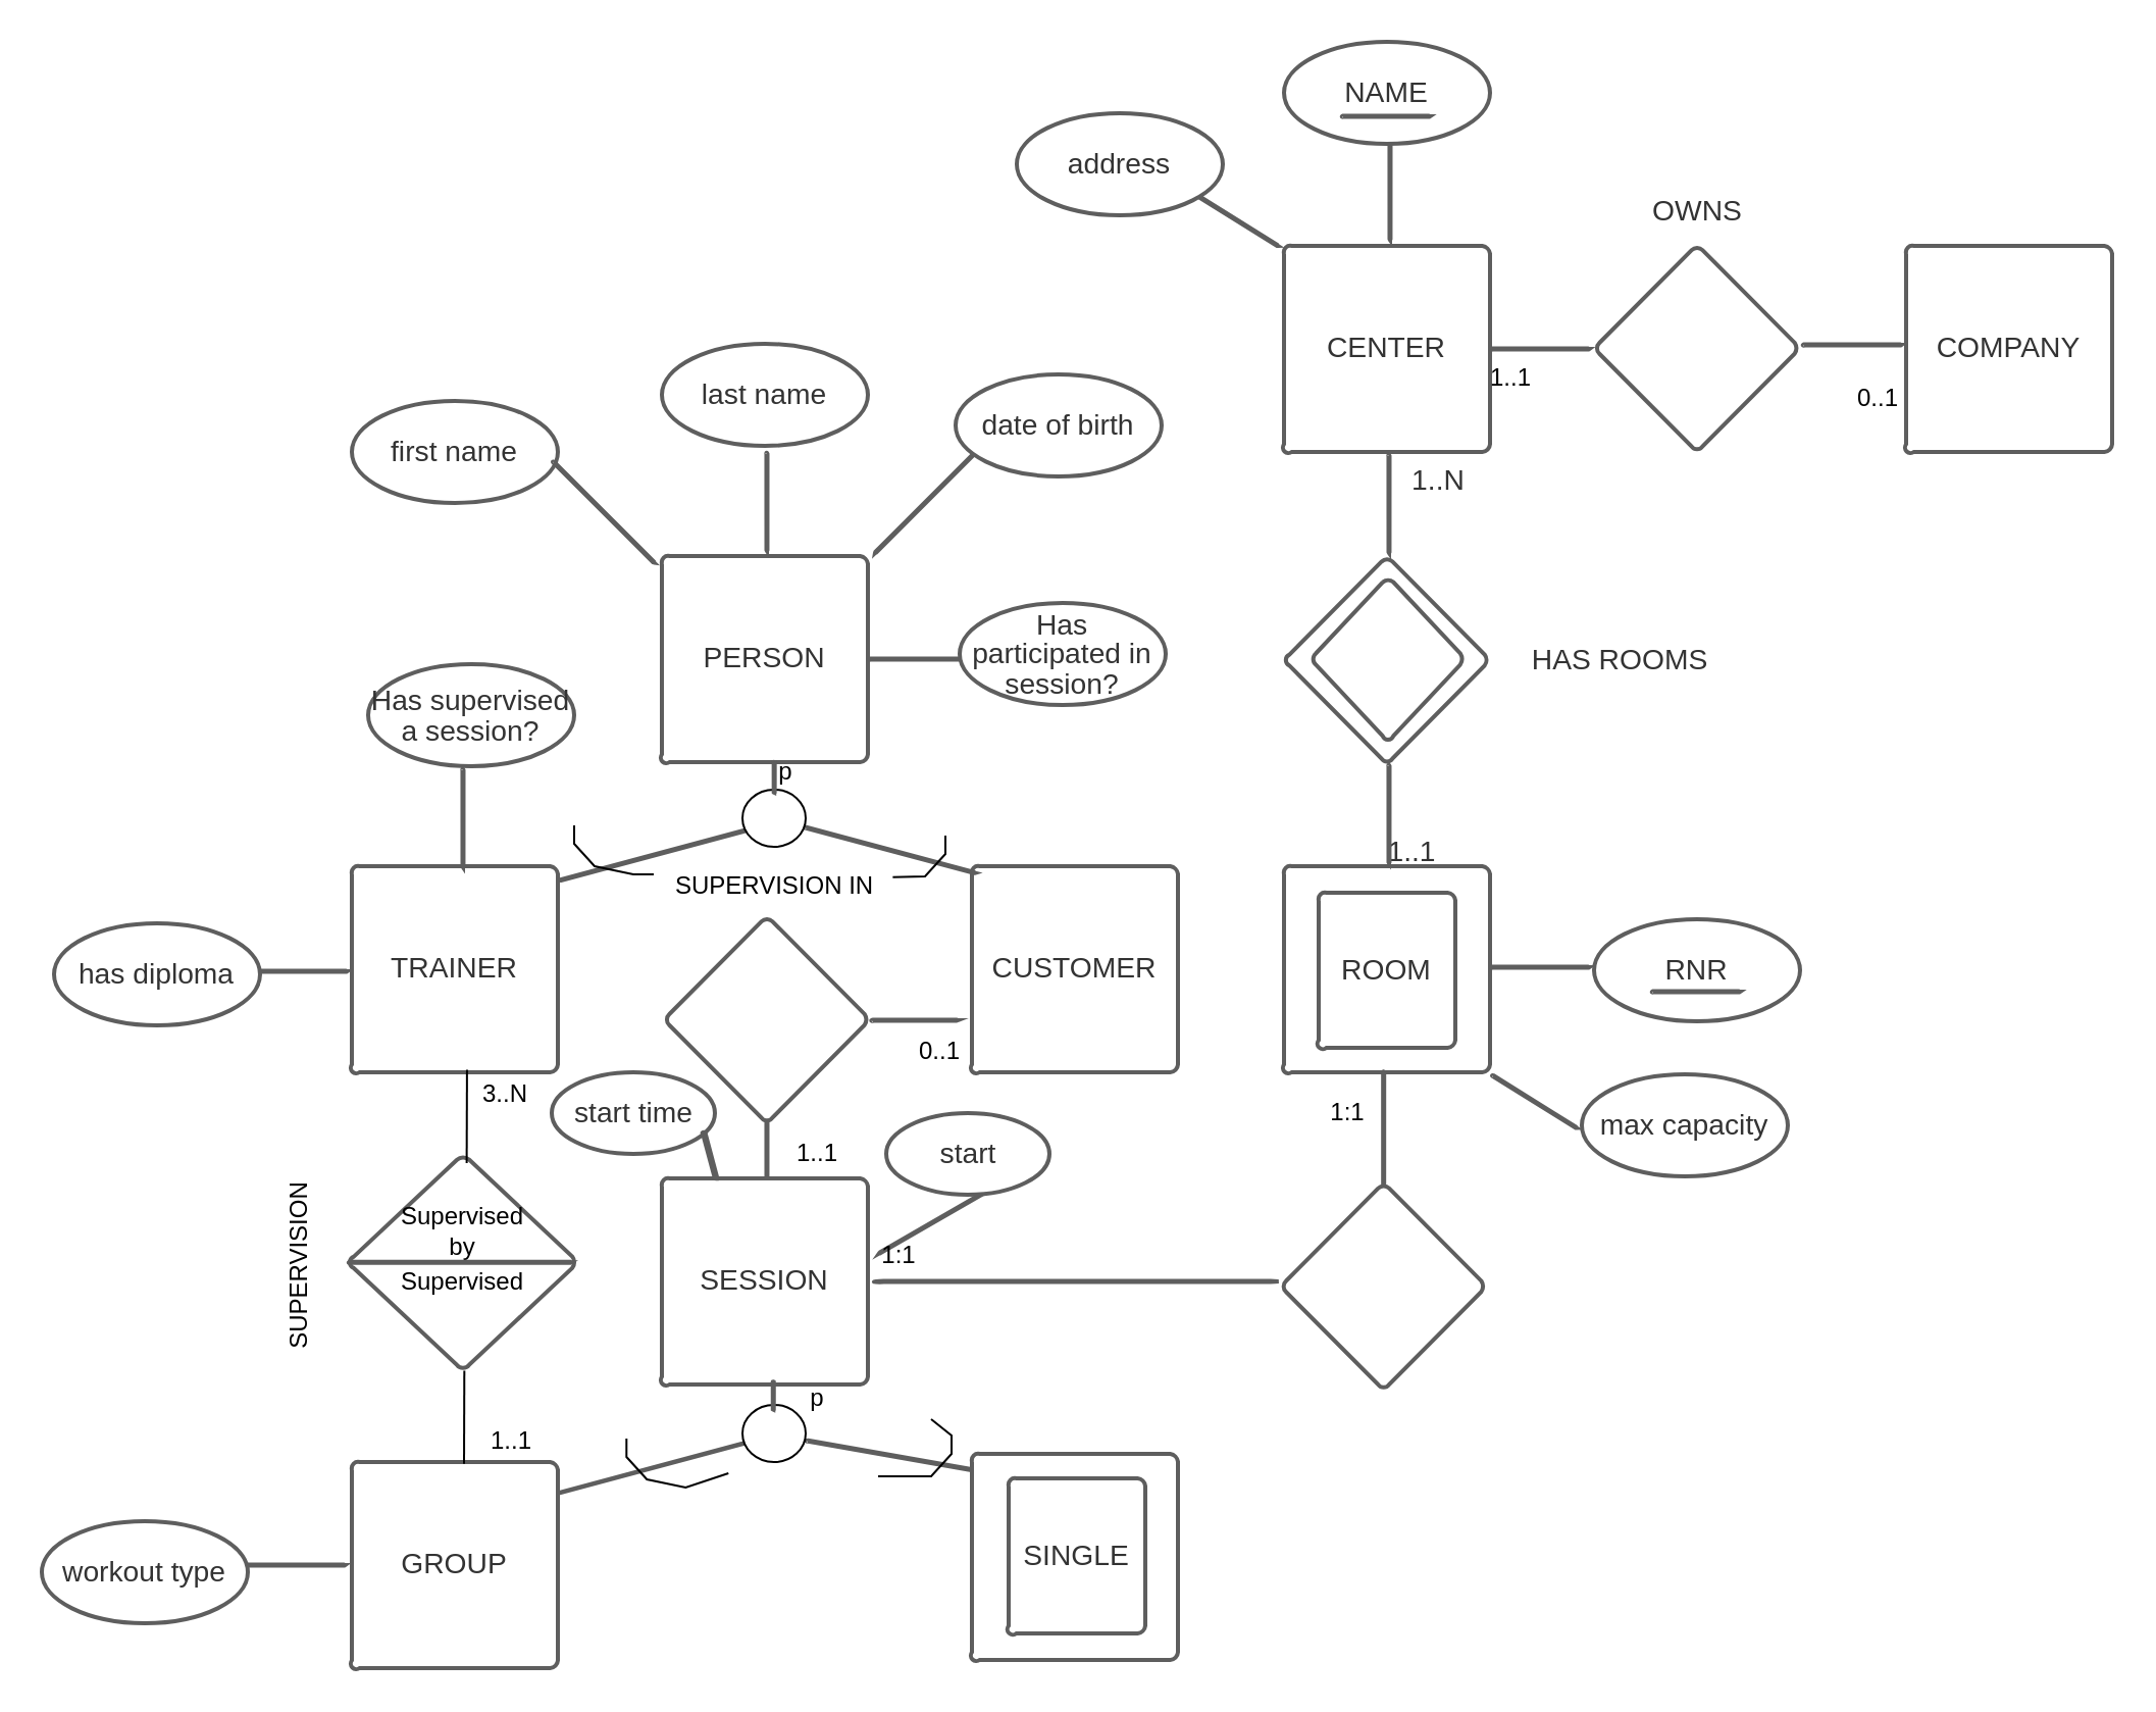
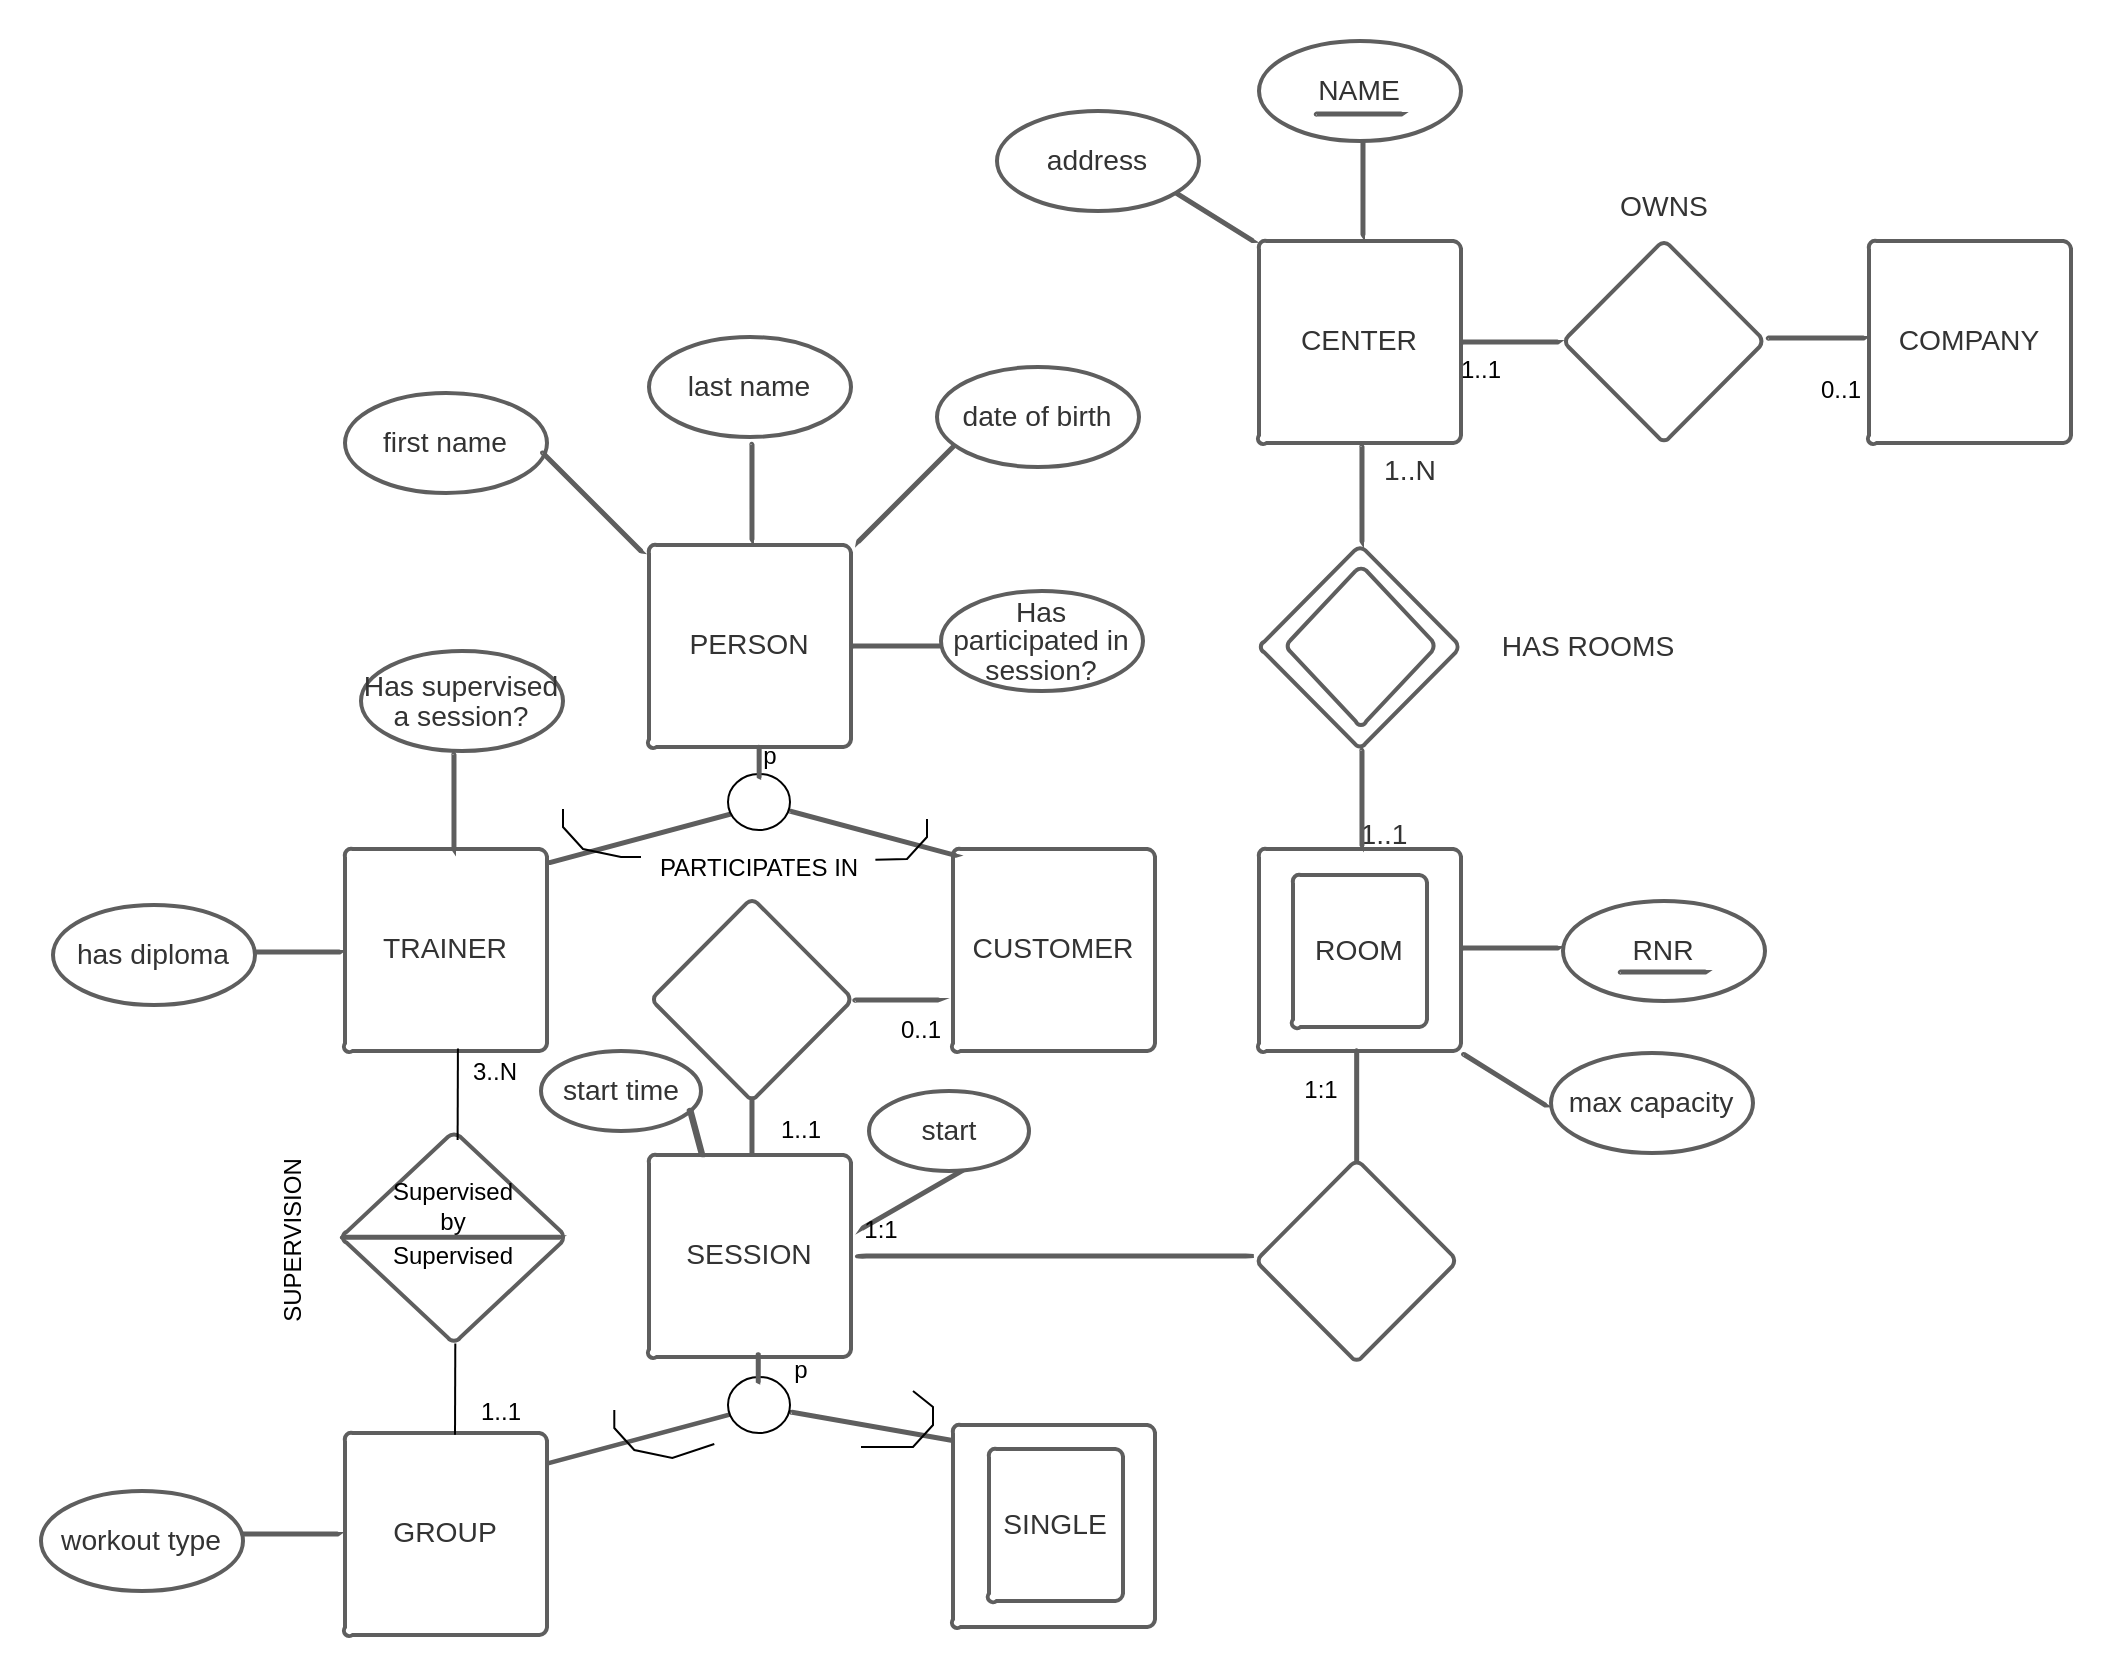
- <mxCell id="131" value="SUPERVISION IN" style="text;html=1;align=center;verticalAlign=middle;resizable=0;points=[];autosize=1;strokeColor=none;fillColor=none;" parent="1" vertex="1"><mxGeometry x="324" y="424" width="110" height="20" as="geometry" /></mxCell>
+ <mxCell id="131" value="PARTICIPATES IN" style="text;html=1;align=center;verticalAlign=middle;resizable=0;points=[];autosize=1;strokeColor=none;fillColor=none;" parent="1" vertex="1"><mxGeometry x="324" y="424" width="110" height="20" as="geometry" /></mxCell>
